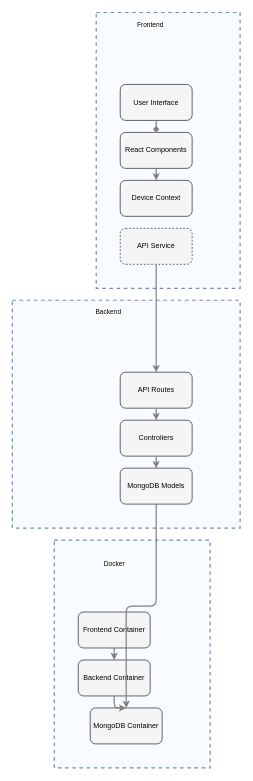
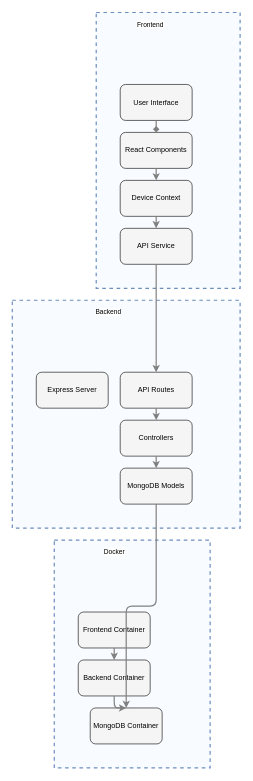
+ <mxCell id="21" style="edgeStyle=orthogonalEdgeStyle;rounded=1;orthogonalLoop=1;jettySize=auto;html=1;strokeColor=#808080;strokeWidth=2;jumpStyle=arc;jumpSize=10;spacing=15;labelBackgroundColor=white;labelBorderColor=none" edge="1" parent="1" source="11" target="10"><mxGeometry relative="1" as="geometry" /></mxCell>
- <mxCell id="10" value="API Service" style="rounded=1;whiteSpace=wrap;html=1;fillColor=#f5f5f5;dashed=1;" vertex="1" parent="6"><mxGeometry x="40" y="360" width="120" height="60" as="geometry" /></mxCell>
+ <mxCell id="10" value="API Service" style="rounded=1;whiteSpace=wrap;html=1;fillColor=#f5f5f5" vertex="1" parent="6"><mxGeometry x="40" y="360" width="120" height="60" as="geometry" /></mxCell>
+ <mxCell id="12" value="Express Server" style="rounded=1;whiteSpace=wrap;html=1;fillColor=#f5f5f5" vertex="1" parent="4"><mxGeometry x="40" y="120" width="120" height="60" as="geometry" /></mxCell>
- <mxCell id="3" value="Docker" style="edgeLabel;html=1;align=center;verticalAlign=middle;resizable=0;labelBackgroundColor=white;spacing=5" vertex="1" parent="1"><mxGeometry x="98" y="928" width="184" height="24" as="geometry" /></mxCell>
+ <mxCell id="3" value="Docker" style="edgeLabel;html=1;align=center;verticalAlign=middle;resizable=0;labelBackgroundColor=white;spacing=5" vertex="1" parent="1"><mxGeometry x="98" y="908" width="184" height="24" as="geometry" /></mxCell>
